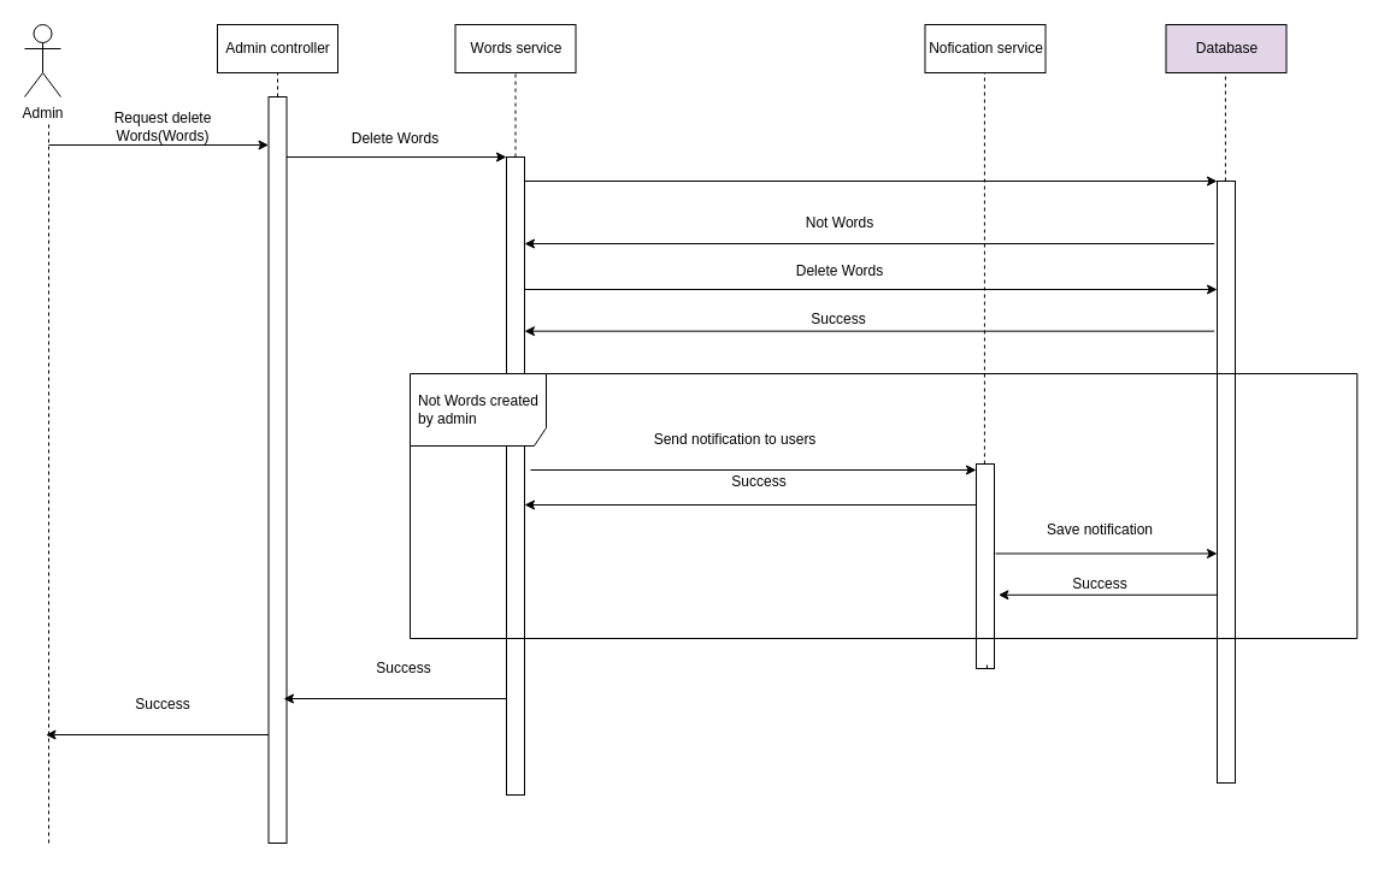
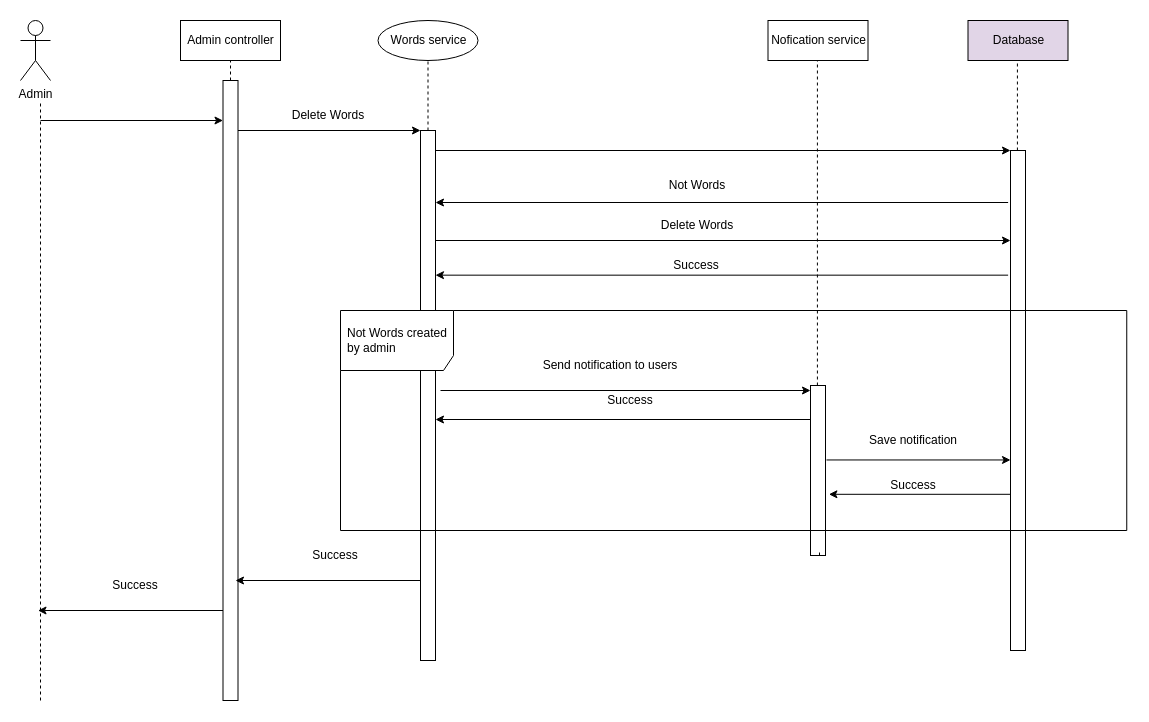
- <mxCell id="10" value="&lt;span style=&quot;&quot;&gt;Words service&lt;/span&gt;" style="html=1;" vertex="1" parent="1"><mxGeometry x="377.5" y="20" width="100" height="40" as="geometry" /></mxCell>
+ <mxCell id="10" value="&lt;span style=&quot;&quot;&gt;Words service&lt;/span&gt;" style="ellipse;html=1;" vertex="1" parent="1"><mxGeometry x="377.5" y="20" width="100" height="40" as="geometry" /></mxCell>
- <mxCell id="8" value="Request delete Words(Words)" style="text;html=1;strokeColor=none;fillColor=none;align=center;verticalAlign=middle;whiteSpace=wrap;rounded=0;" vertex="1" parent="1"><mxGeometry x="70" y="90" width="130" height="30" as="geometry" /></mxCell>
